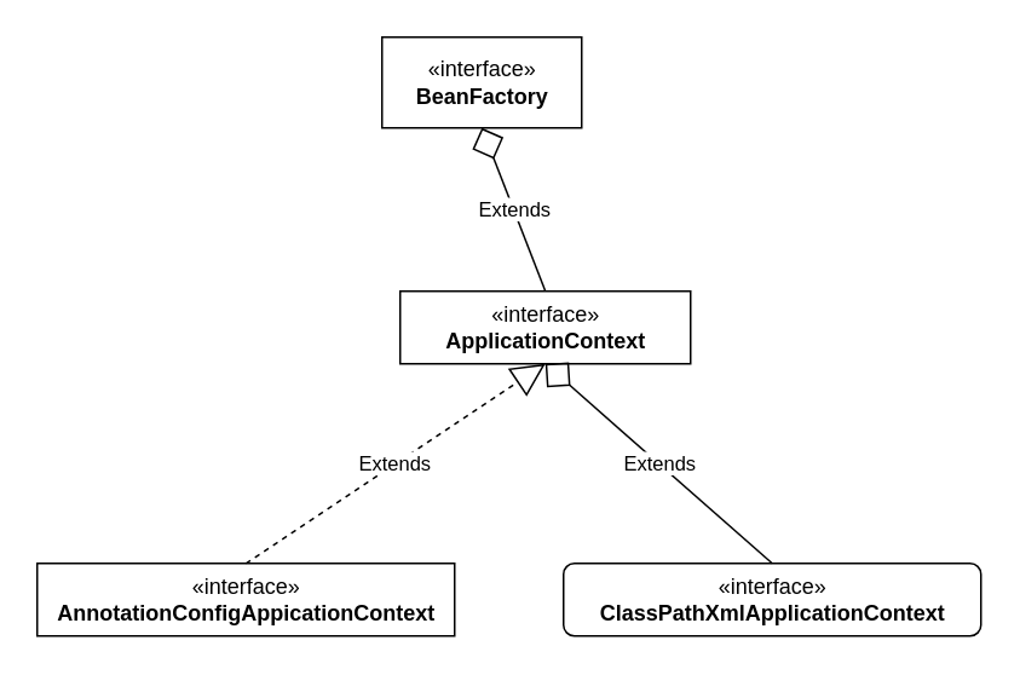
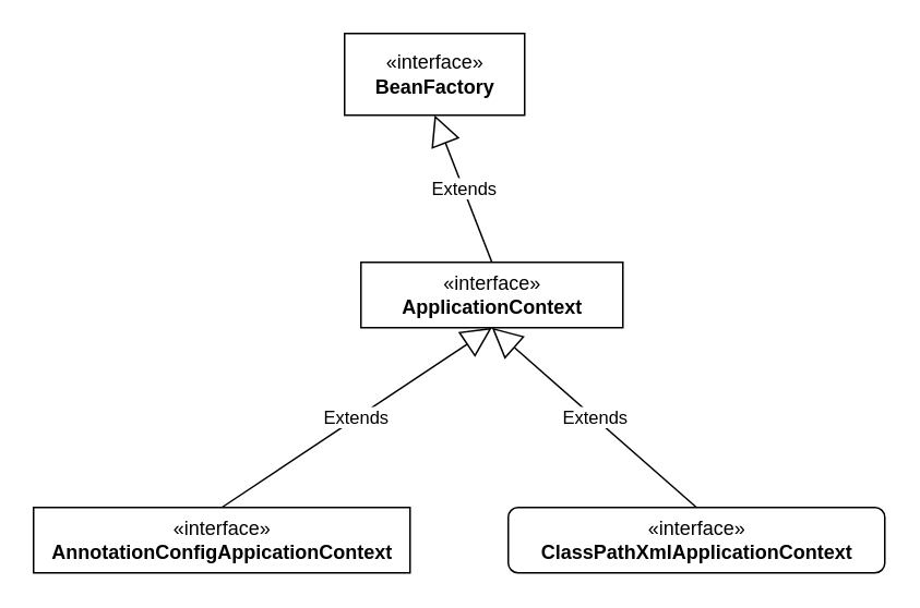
- <mxCell id="4" value="Extends" style="endArrow=diamond;endSize=16;endFill=0;html=1;exitX=0.5;exitY=0;exitDx=0;exitDy=0;entryX=0.5;entryY=1;entryDx=0;entryDy=0;" edge="1" parent="1" source="3" target="2"><mxGeometry width="160" relative="1" as="geometry"><mxPoint x="250" y="100" as="sourcePoint" /><mxPoint x="410" y="100" as="targetPoint" /></mxGeometry></mxCell>
+ <mxCell id="4" value="Extends" style="endArrow=block;endSize=16;endFill=0;html=1;exitX=0.5;exitY=0;exitDx=0;exitDy=0;entryX=0.5;entryY=1;entryDx=0;entryDy=0;" edge="1" parent="1" source="3" target="2"><mxGeometry width="160" relative="1" as="geometry"><mxPoint x="250" y="100" as="sourcePoint" /><mxPoint x="410" y="100" as="targetPoint" /></mxGeometry></mxCell>
- <mxCell id="8" value="Extends" style="endArrow=diamond;endSize=16;endFill=0;html=1;exitX=0.5;exitY=0;exitDx=0;exitDy=0;entryX=0.5;entryY=1;entryDx=0;entryDy=0;" edge="1" parent="1" source="6" target="3"><mxGeometry width="160" relative="1" as="geometry"><mxPoint x="320" y="180" as="sourcePoint" /><mxPoint x="285" y="90" as="targetPoint" /></mxGeometry></mxCell>
+ <mxCell id="8" value="Extends" style="endArrow=block;endSize=16;endFill=0;html=1;exitX=0.5;exitY=0;exitDx=0;exitDy=0;entryX=0.5;entryY=1;entryDx=0;entryDy=0;" edge="1" parent="1" source="6" target="3"><mxGeometry width="160" relative="1" as="geometry"><mxPoint x="320" y="180" as="sourcePoint" /><mxPoint x="285" y="90" as="targetPoint" /></mxGeometry></mxCell>
- <mxCell id="7" value="Extends" style="endArrow=block;endSize=16;endFill=0;html=1;exitX=0.5;exitY=0;exitDx=0;exitDy=0;entryX=0.5;entryY=1;entryDx=0;entryDy=0;dashed=1;" edge="1" parent="1" source="5" target="3"><mxGeometry width="160" relative="1" as="geometry"><mxPoint x="310" y="170" as="sourcePoint" /><mxPoint x="275" y="80" as="targetPoint" /></mxGeometry></mxCell>
+ <mxCell id="7" value="Extends" style="endArrow=block;endSize=16;endFill=0;html=1;exitX=0.5;exitY=0;exitDx=0;exitDy=0;entryX=0.5;entryY=1;entryDx=0;entryDy=0;" edge="1" parent="1" source="5" target="3"><mxGeometry width="160" relative="1" as="geometry"><mxPoint x="310" y="170" as="sourcePoint" /><mxPoint x="275" y="80" as="targetPoint" /></mxGeometry></mxCell>
